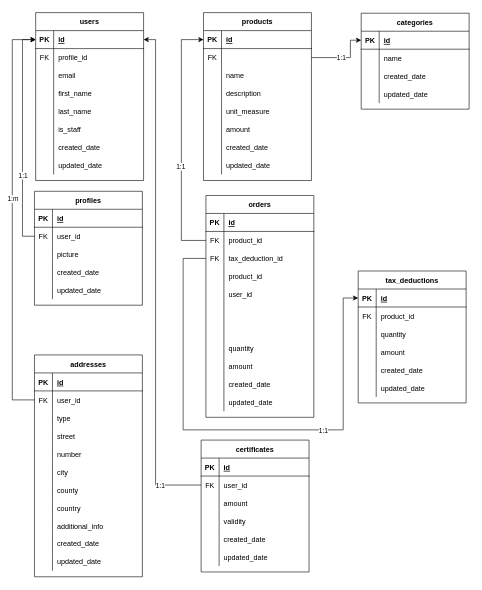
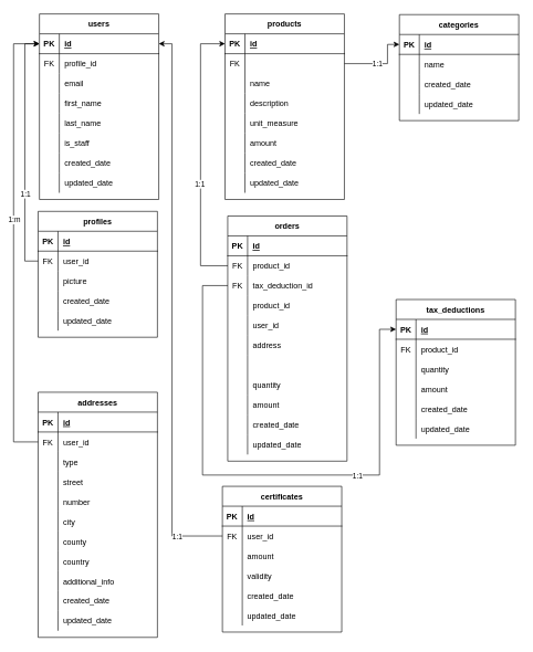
+ <mxCell id="140" value="address" style="shape=partialRectangle;connectable=0;fillColor=none;top=0;left=0;bottom=0;right=0;align=left;spacingLeft=6;overflow=hidden;" parent="138" vertex="1"><mxGeometry x="30" width="150" height="30" as="geometry" /></mxCell>
